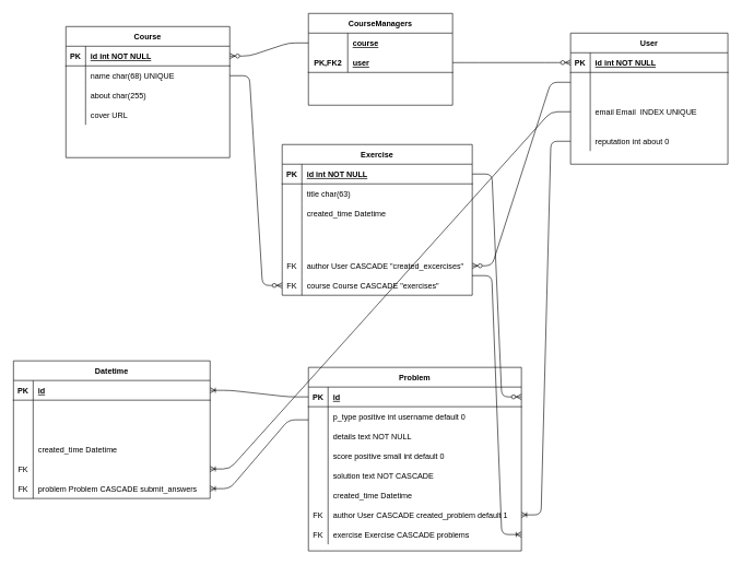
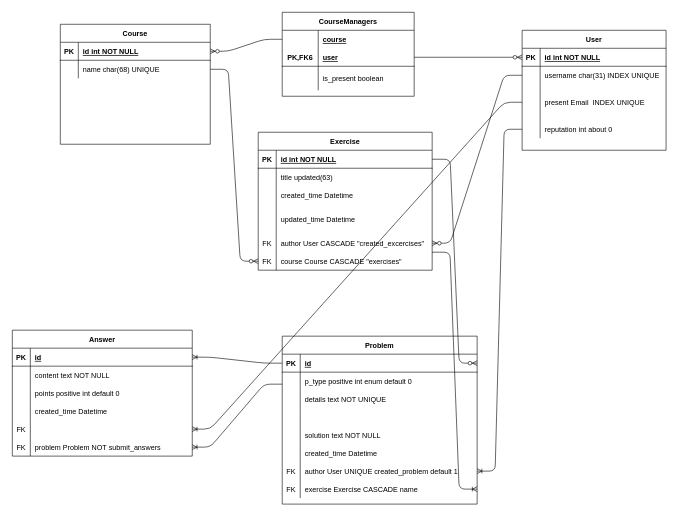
- <mxCell id="94" value="PK,FK2" style="shape=partialRectangle;connectable=0;fillColor=none;top=0;left=0;bottom=0;right=0;fontStyle=1;overflow=hidden;" parent="93" vertex="1"><mxGeometry width="60" height="30" as="geometry" /></mxCell>
+ <mxCell id="94" value="PK,FK6" style="shape=partialRectangle;connectable=0;fillColor=none;top=0;left=0;bottom=0;right=0;fontStyle=1;overflow=hidden;" parent="93" vertex="1"><mxGeometry width="60" height="30" as="geometry" /></mxCell>
+ <mxCell id="40" value="username char(31) INDEX UNIQUE" style="shape=partialRectangle;overflow=hidden;connectable=0;fillColor=none;top=0;left=0;bottom=0;right=0;align=left;spacingLeft=6;" parent="38" vertex="1"><mxGeometry x="30" width="210" height="30" as="geometry" /></mxCell>
+ <mxCell id="98" value="is_present boolean" style="shape=partialRectangle;connectable=0;fillColor=none;top=0;left=0;bottom=0;right=0;align=left;spacingLeft=6;overflow=hidden;" parent="96" vertex="1"><mxGeometry x="60" width="160" height="40" as="geometry" /></mxCell>
- <mxCell id="11" value="about char(255)" style="shape=partialRectangle;connectable=0;fillColor=none;top=0;left=0;bottom=0;right=0;align=left;spacingLeft=6;overflow=hidden;" parent="9" vertex="1"><mxGeometry x="30" width="220" height="30" as="geometry" /></mxCell>
- <mxCell id="43" value="email Email  INDEX UNIQUE" style="shape=partialRectangle;connectable=0;fillColor=none;top=0;left=0;bottom=0;right=0;align=left;spacingLeft=6;overflow=hidden;" parent="41" vertex="1"><mxGeometry x="30" width="210" height="60" as="geometry" /></mxCell>
+ <mxCell id="43" value="present Email  INDEX UNIQUE" style="shape=partialRectangle;connectable=0;fillColor=none;top=0;left=0;bottom=0;right=0;align=left;spacingLeft=6;overflow=hidden;" parent="41" vertex="1"><mxGeometry x="30" width="210" height="60" as="geometry" /></mxCell>
- <mxCell id="14" value="cover URL" style="shape=partialRectangle;connectable=0;fillColor=none;top=0;left=0;bottom=0;right=0;align=left;spacingLeft=6;overflow=hidden;" parent="12" vertex="1"><mxGeometry x="30" width="220" height="30" as="geometry" /></mxCell>
- <mxCell id="21" value="title char(63)" style="shape=partialRectangle;overflow=hidden;connectable=0;fillColor=none;top=0;left=0;bottom=0;right=0;align=left;spacingLeft=6;" parent="19" vertex="1"><mxGeometry x="30" width="260" height="30" as="geometry" /></mxCell>
+ <mxCell id="21" value="title updated(63)" style="shape=partialRectangle;overflow=hidden;connectable=0;fillColor=none;top=0;left=0;bottom=0;right=0;align=left;spacingLeft=6;" parent="19" vertex="1"><mxGeometry x="30" width="260" height="30" as="geometry" /></mxCell>
+ <mxCell id="27" value="updated_time Datetime" style="shape=partialRectangle;connectable=0;fillColor=none;top=0;left=0;bottom=0;right=0;align=left;spacingLeft=6;overflow=hidden;" parent="25" vertex="1"><mxGeometry x="30" width="260" height="50" as="geometry" /></mxCell>
- <mxCell id="72" value="Datetime" style="shape=table;startSize=30;container=1;collapsible=1;childLayout=tableLayout;fixedRows=1;rowLines=0;fontStyle=1;align=center;resizeLast=1;" parent="1" vertex="1"><mxGeometry x="20" y="550" width="300" height="210" as="geometry" /></mxCell>
+ <mxCell id="72" value="Answer" style="shape=table;startSize=30;container=1;collapsible=1;childLayout=tableLayout;fixedRows=1;rowLines=0;fontStyle=1;align=center;resizeLast=1;" parent="1" vertex="1"><mxGeometry x="20" y="550" width="300" height="210" as="geometry" /></mxCell>
+ <mxCell id="78" value="content text NOT NULL" style="shape=partialRectangle;connectable=0;fillColor=none;top=0;left=0;bottom=0;right=0;align=left;spacingLeft=6;overflow=hidden;" parent="76" vertex="1"><mxGeometry x="30" width="270" height="30" as="geometry" /></mxCell>
- <mxCell id="53" value="p_type positive int username default 0" style="shape=partialRectangle;connectable=0;fillColor=none;top=0;left=0;bottom=0;right=0;align=left;spacingLeft=6;overflow=hidden;" parent="51" vertex="1"><mxGeometry x="30" width="295" height="30" as="geometry" /></mxCell>
+ <mxCell id="53" value="p_type positive int enum default 0" style="shape=partialRectangle;connectable=0;fillColor=none;top=0;left=0;bottom=0;right=0;align=left;spacingLeft=6;overflow=hidden;" parent="51" vertex="1"><mxGeometry x="30" width="295" height="30" as="geometry" /></mxCell>
+ <mxCell id="81" value="points positive int default 0" style="shape=partialRectangle;connectable=0;fillColor=none;top=0;left=0;bottom=0;right=0;align=left;spacingLeft=6;overflow=hidden;" parent="79" vertex="1"><mxGeometry x="30" width="270" height="30" as="geometry" /></mxCell>
- <mxCell id="56" value="details text NOT NULL" style="shape=partialRectangle;connectable=0;fillColor=none;top=0;left=0;bottom=0;right=0;align=left;spacingLeft=6;overflow=hidden;" parent="54" vertex="1"><mxGeometry x="30" width="295" height="30" as="geometry" /></mxCell>
+ <mxCell id="56" value="details text NOT UNIQUE" style="shape=partialRectangle;connectable=0;fillColor=none;top=0;left=0;bottom=0;right=0;align=left;spacingLeft=6;overflow=hidden;" parent="54" vertex="1"><mxGeometry x="30" width="295" height="30" as="geometry" /></mxCell>
- <mxCell id="59" value="score positive small int default 0" style="shape=partialRectangle;connectable=0;fillColor=none;top=0;left=0;bottom=0;right=0;align=left;spacingLeft=6;overflow=hidden;" parent="57" vertex="1"><mxGeometry x="30" width="295" height="30" as="geometry" /></mxCell>
- <mxCell id="62" value="solution text NOT CASCADE" style="shape=partialRectangle;connectable=0;fillColor=none;top=0;left=0;bottom=0;right=0;align=left;spacingLeft=6;overflow=hidden;" parent="60" vertex="1"><mxGeometry x="30" width="295" height="30" as="geometry" /></mxCell>
+ <mxCell id="62" value="solution text NOT NULL" style="shape=partialRectangle;connectable=0;fillColor=none;top=0;left=0;bottom=0;right=0;align=left;spacingLeft=6;overflow=hidden;" parent="60" vertex="1"><mxGeometry x="30" width="295" height="30" as="geometry" /></mxCell>
- <mxCell id="89" value="problem Problem CASCADE submit_answers" style="shape=partialRectangle;connectable=0;fillColor=none;top=0;left=0;bottom=0;right=0;align=left;spacingLeft=6;fontStyle=0;overflow=hidden;" vertex="1" parent="87"><mxGeometry x="30" width="270" height="30" as="geometry" /></mxCell>
+ <mxCell id="89" value="problem Problem NOT submit_answers" style="shape=partialRectangle;connectable=0;fillColor=none;top=0;left=0;bottom=0;right=0;align=left;spacingLeft=6;fontStyle=0;overflow=hidden;" vertex="1" parent="87"><mxGeometry x="30" width="270" height="30" as="geometry" /></mxCell>
- <mxCell id="68" value="author User CASCADE created_problem default 1" style="shape=partialRectangle;connectable=0;fillColor=none;top=0;left=0;bottom=0;right=0;align=left;spacingLeft=6;fontStyle=0;overflow=hidden;" vertex="1" parent="66"><mxGeometry x="30" width="295" height="30" as="geometry" /></mxCell>
+ <mxCell id="68" value="author User UNIQUE created_problem default 1" style="shape=partialRectangle;connectable=0;fillColor=none;top=0;left=0;bottom=0;right=0;align=left;spacingLeft=6;fontStyle=0;overflow=hidden;" vertex="1" parent="66"><mxGeometry x="30" width="295" height="30" as="geometry" /></mxCell>
- <mxCell id="71" value="exercise Exercise CASCADE problems" style="shape=partialRectangle;connectable=0;fillColor=none;top=0;left=0;bottom=0;right=0;align=left;spacingLeft=6;fontStyle=0;overflow=hidden;" vertex="1" parent="69"><mxGeometry x="30" width="295" height="30" as="geometry" /></mxCell>
+ <mxCell id="71" value="exercise Exercise CASCADE name" style="shape=partialRectangle;connectable=0;fillColor=none;top=0;left=0;bottom=0;right=0;align=left;spacingLeft=6;fontStyle=0;overflow=hidden;" vertex="1" parent="69"><mxGeometry x="30" width="295" height="30" as="geometry" /></mxCell>
